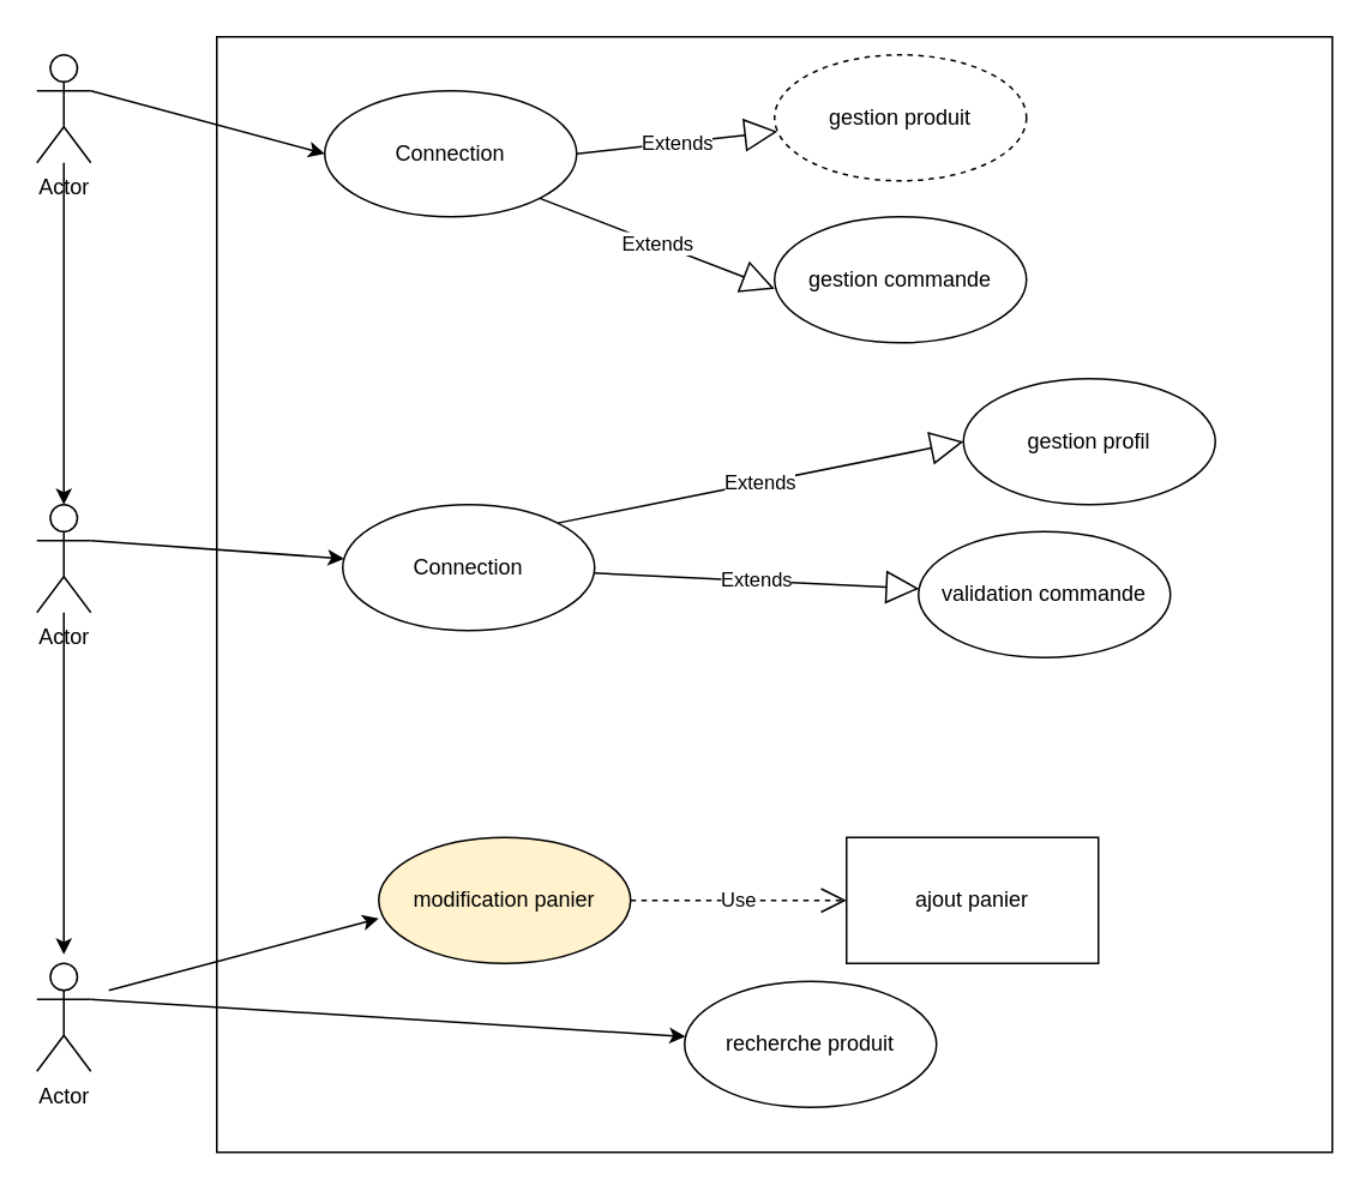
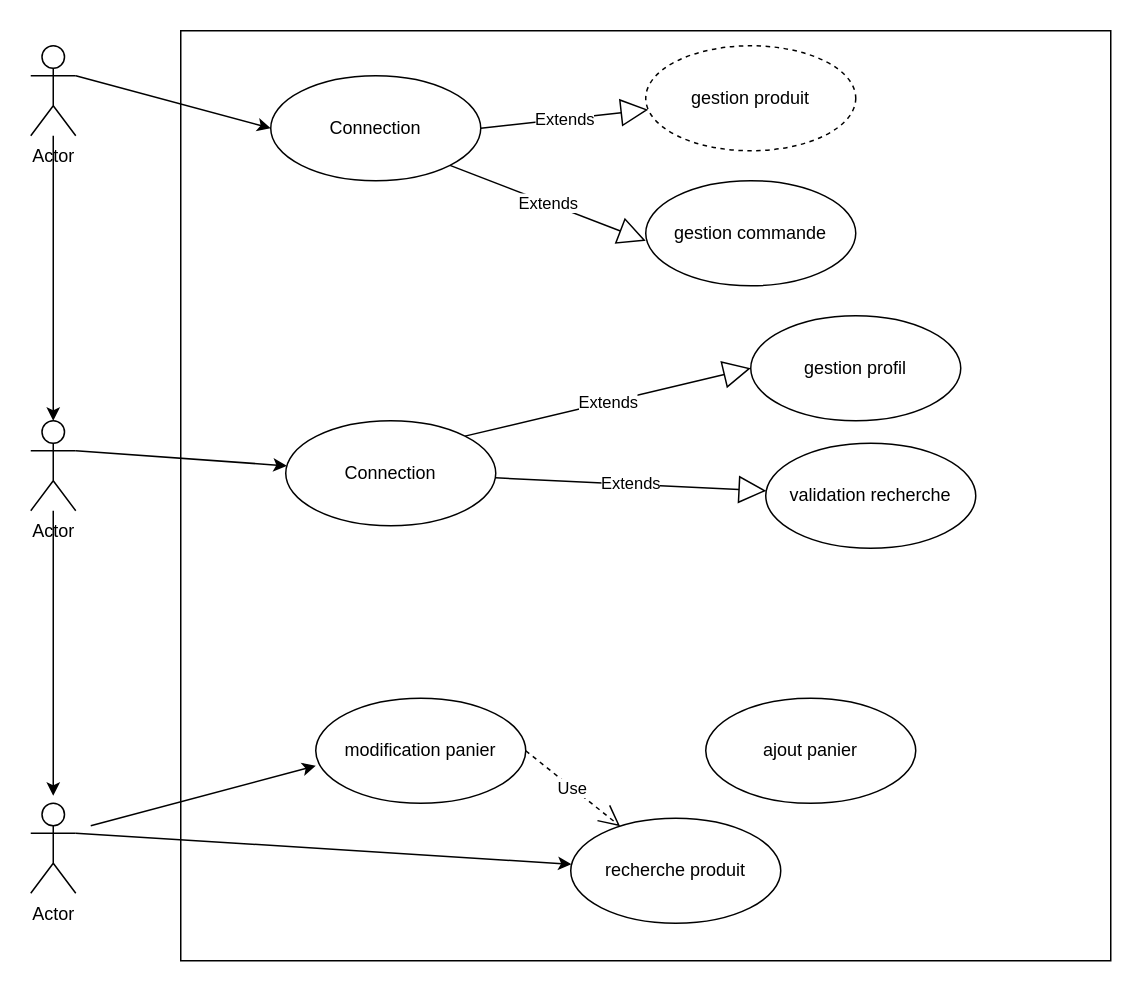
- <mxCell id="12" value="gestion profil" style="ellipse;whiteSpace=wrap;html=1;" vertex="1" parent="1"><mxGeometry x="535" y="210" width="140" height="70" as="geometry" /></mxCell>
+ <mxCell id="12" value="gestion profil" style="ellipse;whiteSpace=wrap;html=1;" vertex="1" parent="1"><mxGeometry x="500" y="210" width="140" height="70" as="geometry" /></mxCell>
- <mxCell id="11" value="validation commande" style="ellipse;whiteSpace=wrap;html=1;" vertex="1" parent="1"><mxGeometry x="510" y="295" width="140" height="70" as="geometry" /></mxCell>
+ <mxCell id="11" value="validation recherche" style="ellipse;whiteSpace=wrap;html=1;" vertex="1" parent="1"><mxGeometry x="510" y="295" width="140" height="70" as="geometry" /></mxCell>
- <mxCell id="8" value="modification panier" style="ellipse;whiteSpace=wrap;html=1;fillColor=#fff2cc;" vertex="1" parent="1"><mxGeometry x="210" y="465" width="140" height="70" as="geometry" /></mxCell>
+ <mxCell id="8" value="modification panier" style="ellipse;whiteSpace=wrap;html=1;" vertex="1" parent="1"><mxGeometry x="210" y="465" width="140" height="70" as="geometry" /></mxCell>
- <mxCell id="21" value="Use" style="endArrow=open;endSize=12;dashed=1;html=1;exitX=1;exitY=0.5;exitDx=0;exitDy=0;entryX=0;entryY=0.5;entryDx=0;entryDy=0;" edge="1" parent="1" source="8" target="10"><mxGeometry width="160" relative="1" as="geometry"><mxPoint x="80" y="310" as="sourcePoint" /><mxPoint x="240" y="310" as="targetPoint" /></mxGeometry></mxCell>
+ <mxCell id="21" value="Use" style="endArrow=open;endSize=12;dashed=1;html=1;exitX=1;exitY=0.5;exitDx=0;exitDy=0;" edge="1" parent="1" source="8" target="9"><mxGeometry width="160" relative="1" as="geometry"><mxPoint x="80" y="310" as="sourcePoint" /><mxPoint x="240" y="310" as="targetPoint" /></mxGeometry></mxCell>
- <mxCell id="10" value="ajout panier" style="whiteSpace=wrap;html=1;rounded=0;" vertex="1" parent="1"><mxGeometry x="470" y="465" width="140" height="70" as="geometry" /></mxCell>
+ <mxCell id="10" value="ajout panier" style="ellipse;whiteSpace=wrap;html=1;" vertex="1" parent="1"><mxGeometry x="470" y="465" width="140" height="70" as="geometry" /></mxCell>
